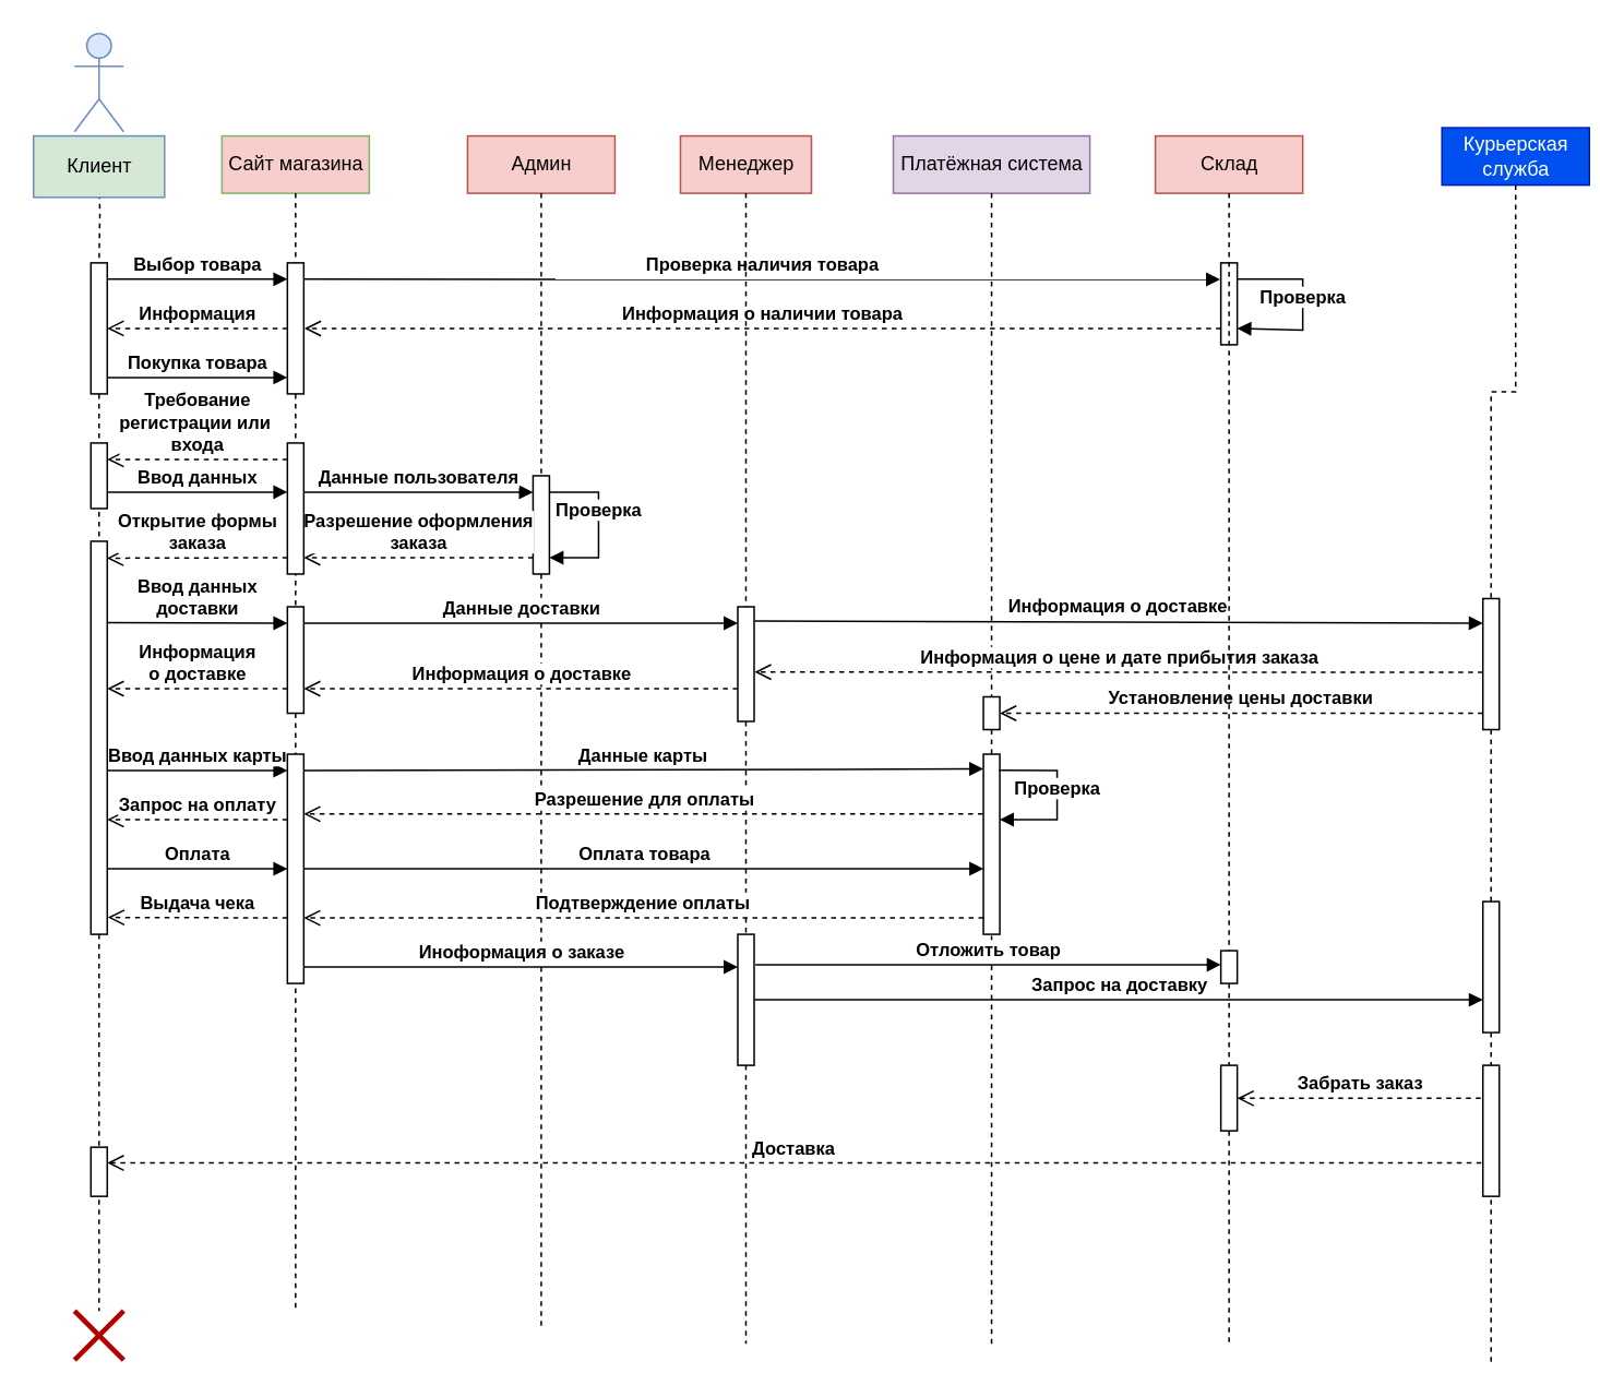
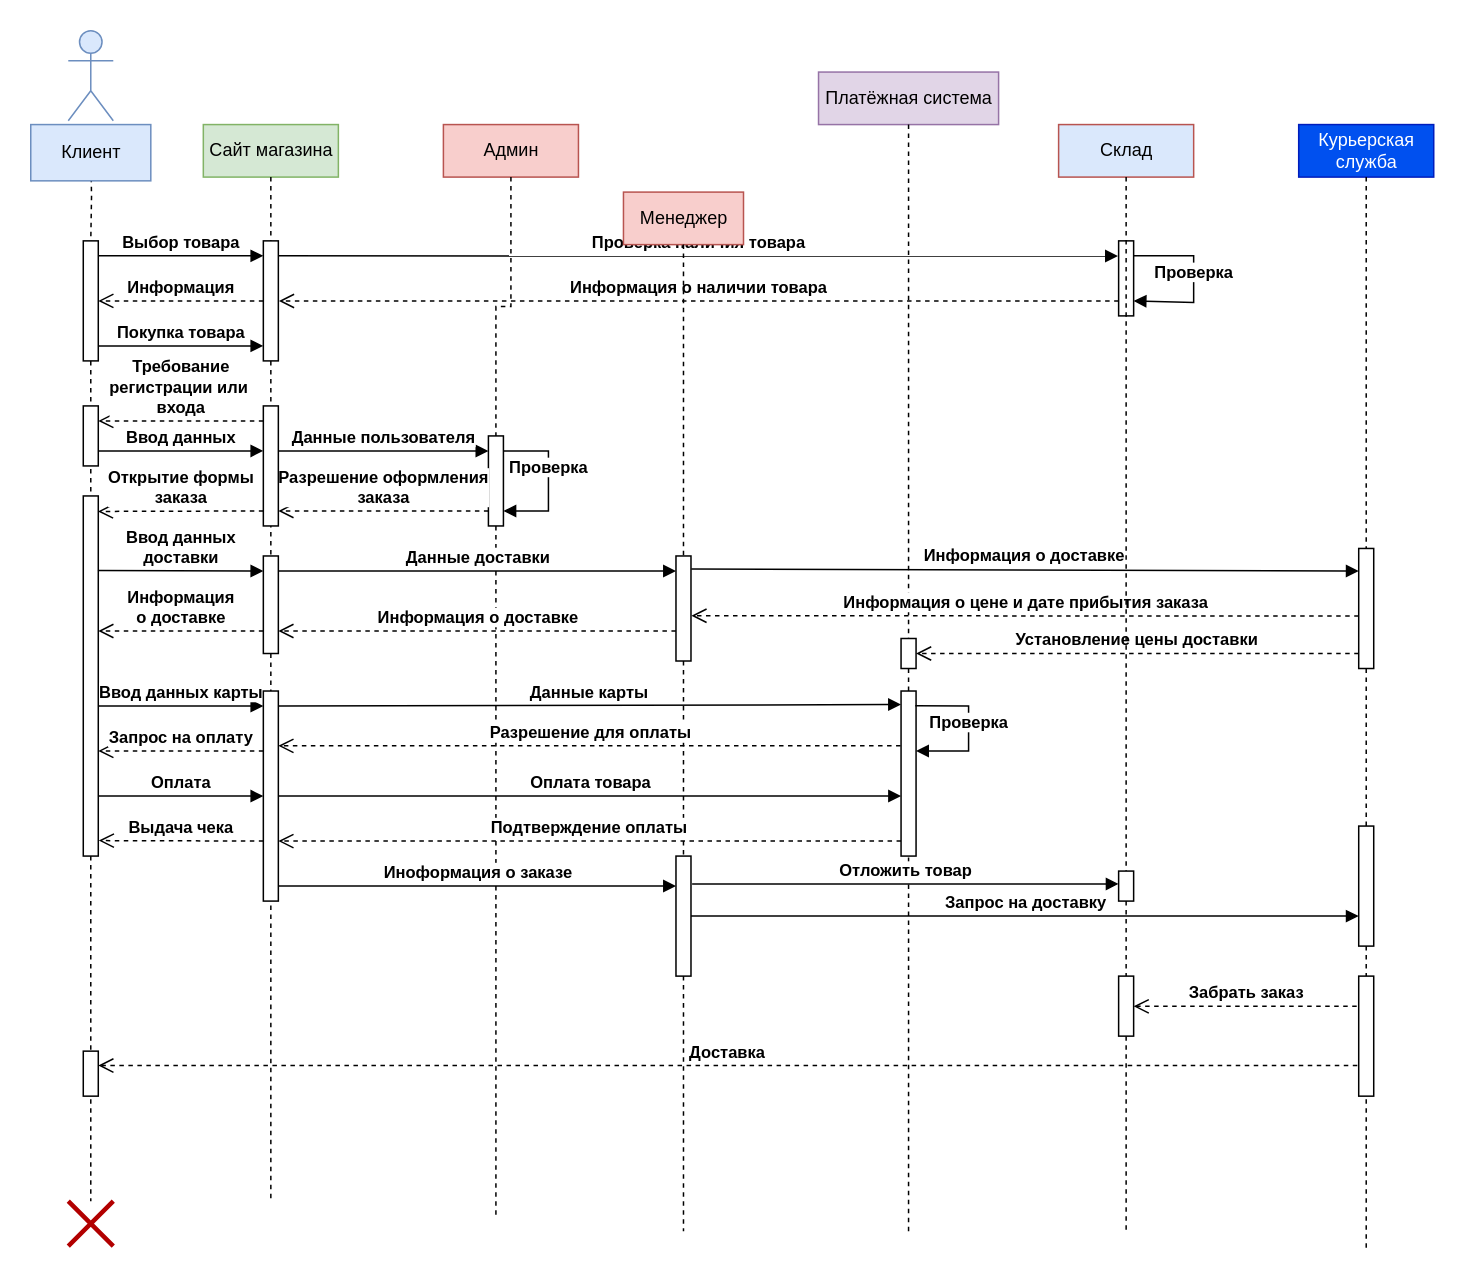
- <mxCell id="10" value="Курьерская&lt;br&gt;служба" style="html=1;fillColor=#0050ef;fontColor=#ffffff;strokeColor=#001DBC;" vertex="1" parent="1"><mxGeometry x="880" y="77.5" width="90" height="35" as="geometry" /></mxCell>
+ <mxCell id="10" value="Курьерская&lt;br&gt;служба" style="html=1;fillColor=#0050ef;fontColor=#ffffff;strokeColor=#001DBC;" vertex="1" parent="1"><mxGeometry x="865" y="82.5" width="90" height="35" as="geometry" /></mxCell>
- <mxCell id="4" value="Сайт магазина" style="html=1;fillColor=#f8cecc;strokeColor=#82b366;" vertex="1" parent="1"><mxGeometry x="135" y="82.5" width="90" height="35" as="geometry" /></mxCell>
+ <mxCell id="4" value="Сайт магазина" style="html=1;fillColor=#d5e8d4;strokeColor=#82b366;" vertex="1" parent="1"><mxGeometry x="135" y="82.5" width="90" height="35" as="geometry" /></mxCell>
- <mxCell id="6" value="Админ" style="html=1;fillColor=#f8cecc;strokeColor=#b85450;" vertex="1" parent="1"><mxGeometry x="285" y="82.5" width="90" height="35" as="geometry" /></mxCell>
+ <mxCell id="6" value="Админ" style="html=1;fillColor=#f8cecc;strokeColor=#b85450;" vertex="1" parent="1"><mxGeometry x="295" y="82.5" width="90" height="35" as="geometry" /></mxCell>
- <mxCell id="38" value="Менеджер" style="html=1;fillColor=#f8cecc;strokeColor=#b85450;" vertex="1" parent="1"><mxGeometry x="415" y="82.5" width="80" height="35" as="geometry" /></mxCell>
+ <mxCell id="38" value="Менеджер" style="html=1;fillColor=#f8cecc;strokeColor=#b85450;" vertex="1" parent="1"><mxGeometry x="415" y="127.5" width="80" height="35" as="geometry" /></mxCell>
- <mxCell id="32" value="Платёжная система" style="html=1;fillColor=#e1d5e7;strokeColor=#9673a6;" vertex="1" parent="1"><mxGeometry x="545" y="82.5" width="120" height="35" as="geometry" /></mxCell>
+ <mxCell id="32" value="Платёжная система" style="html=1;fillColor=#e1d5e7;strokeColor=#9673a6;" vertex="1" parent="1"><mxGeometry x="545" y="47.5" width="120" height="35" as="geometry" /></mxCell>
- <mxCell id="8" value="Склад" style="html=1;fillColor=#f8cecc;strokeColor=#b85450;" vertex="1" parent="1"><mxGeometry x="705" y="82.5" width="90" height="35" as="geometry" /></mxCell>
+ <mxCell id="8" value="Склад" style="html=1;fillColor=#dae8fc;strokeColor=#b85450;" vertex="1" parent="1"><mxGeometry x="705" y="82.5" width="90" height="35" as="geometry" /></mxCell>
- <mxCell id="78" value="Клиент" style="html=1;fillColor=#d5e8d4;strokeColor=#6c8ebf;" vertex="1" parent="1"><mxGeometry x="20" y="82.5" width="80" height="37.5" as="geometry" /></mxCell>
+ <mxCell id="78" value="Клиент" style="html=1;fillColor=#dae8fc;strokeColor=#6c8ebf;" vertex="1" parent="1"><mxGeometry x="20" y="82.5" width="80" height="37.5" as="geometry" /></mxCell>
